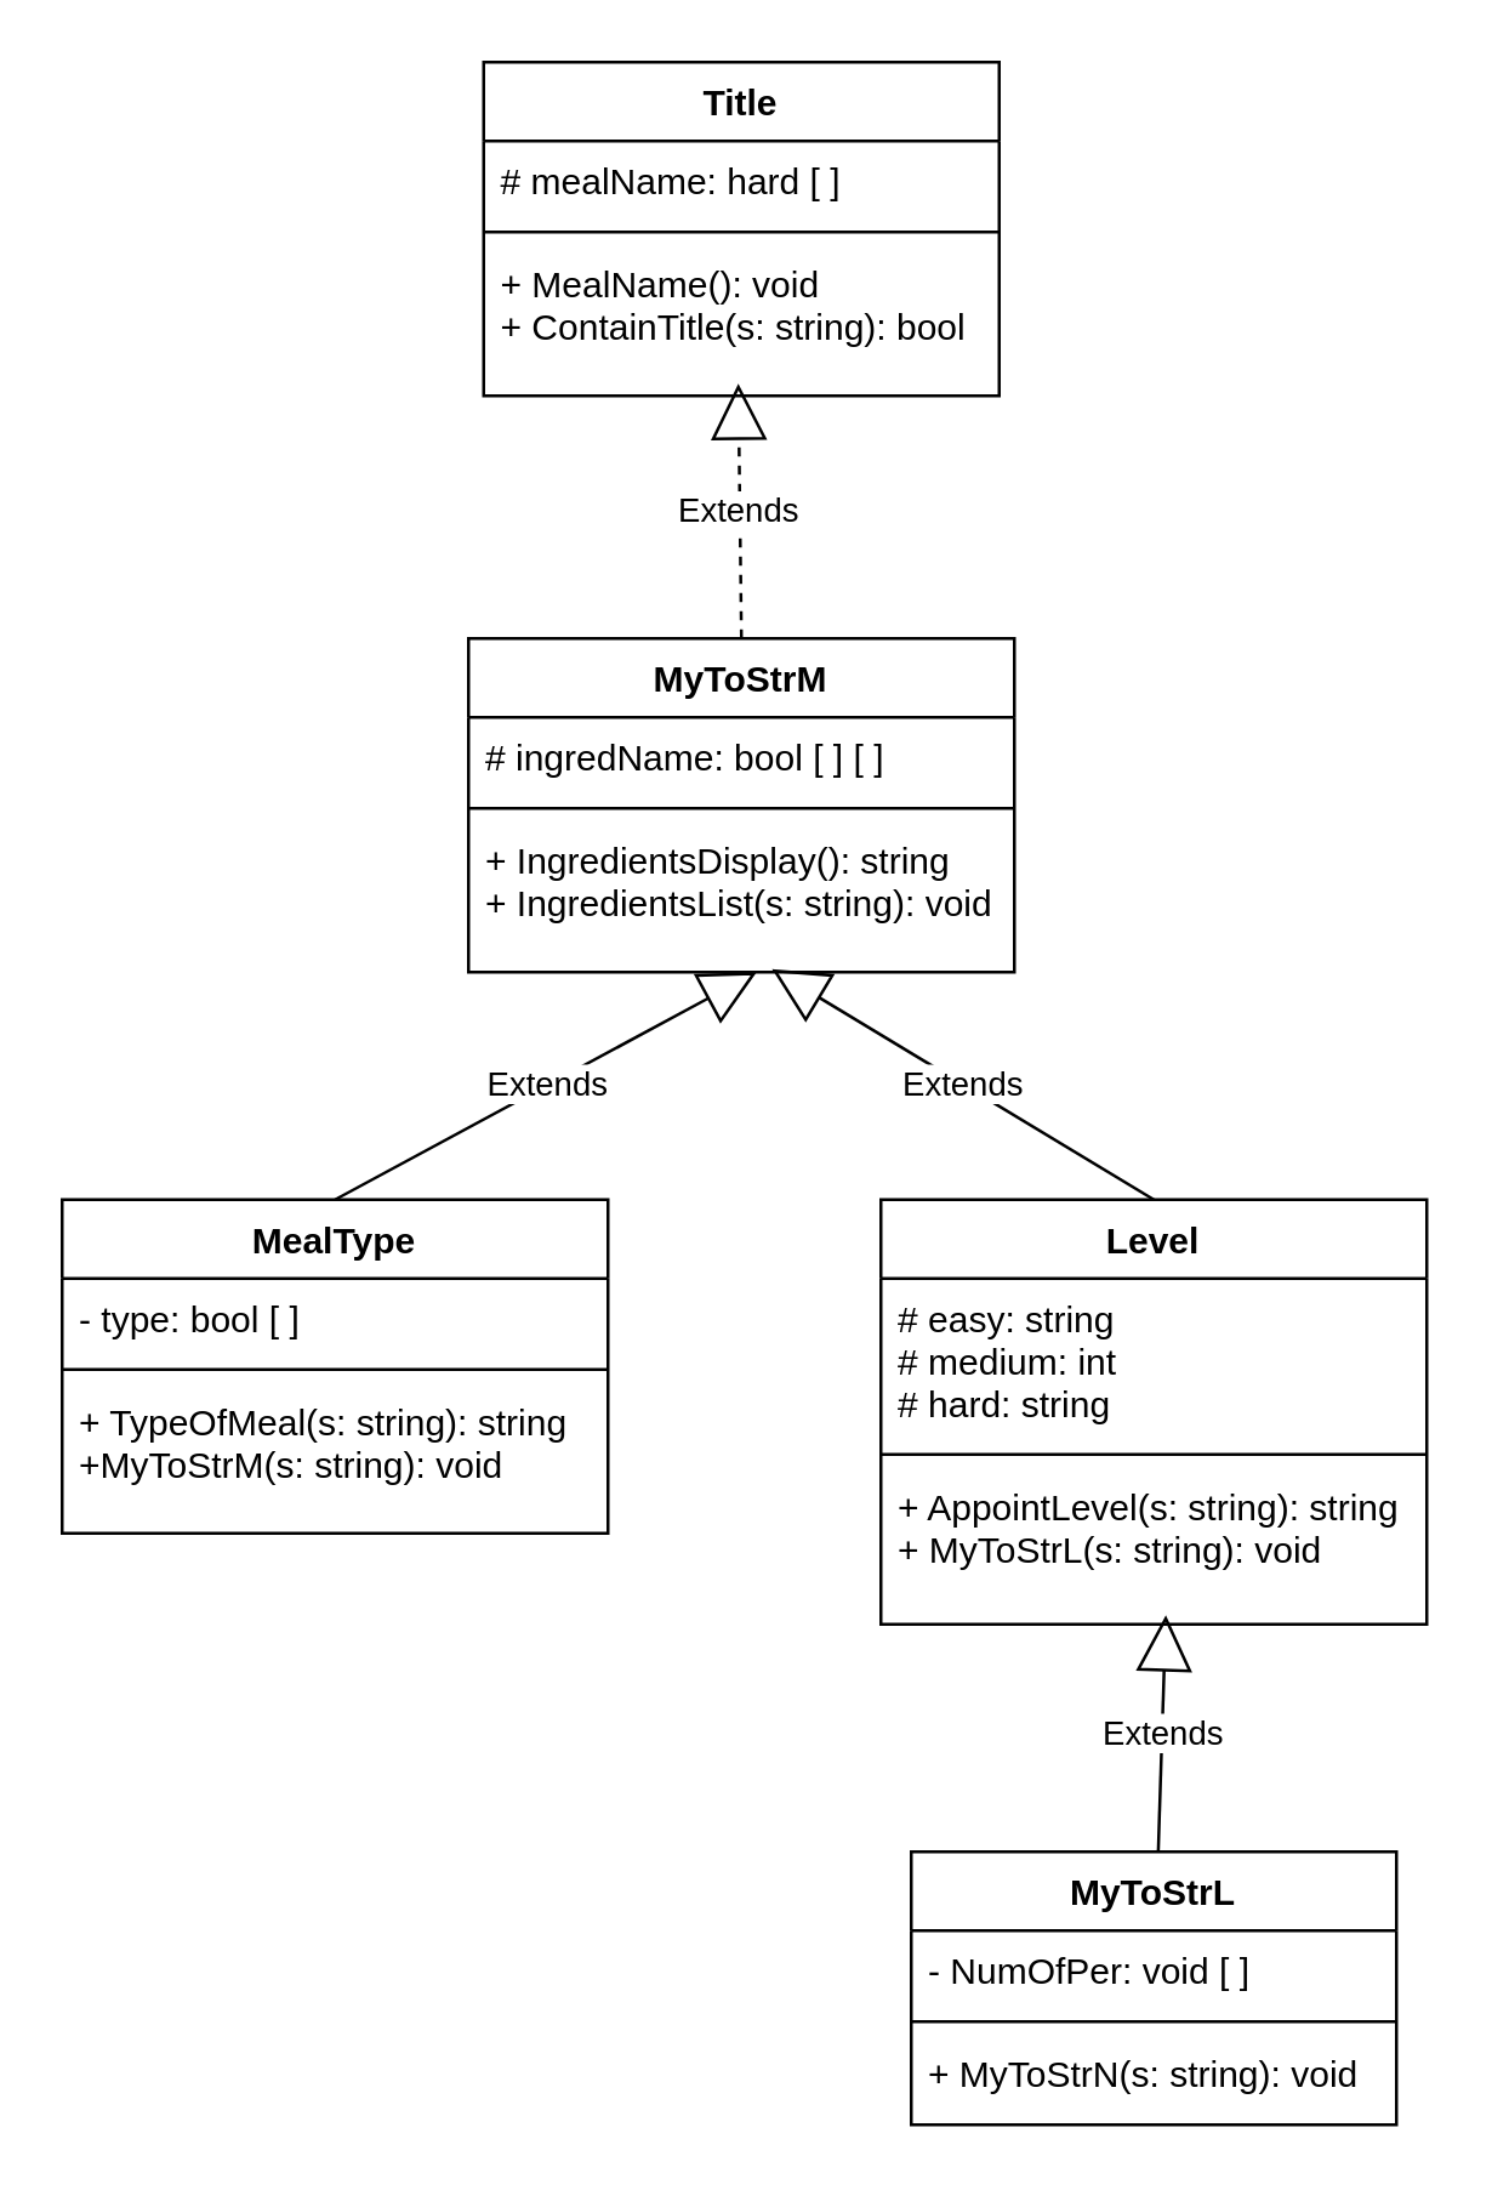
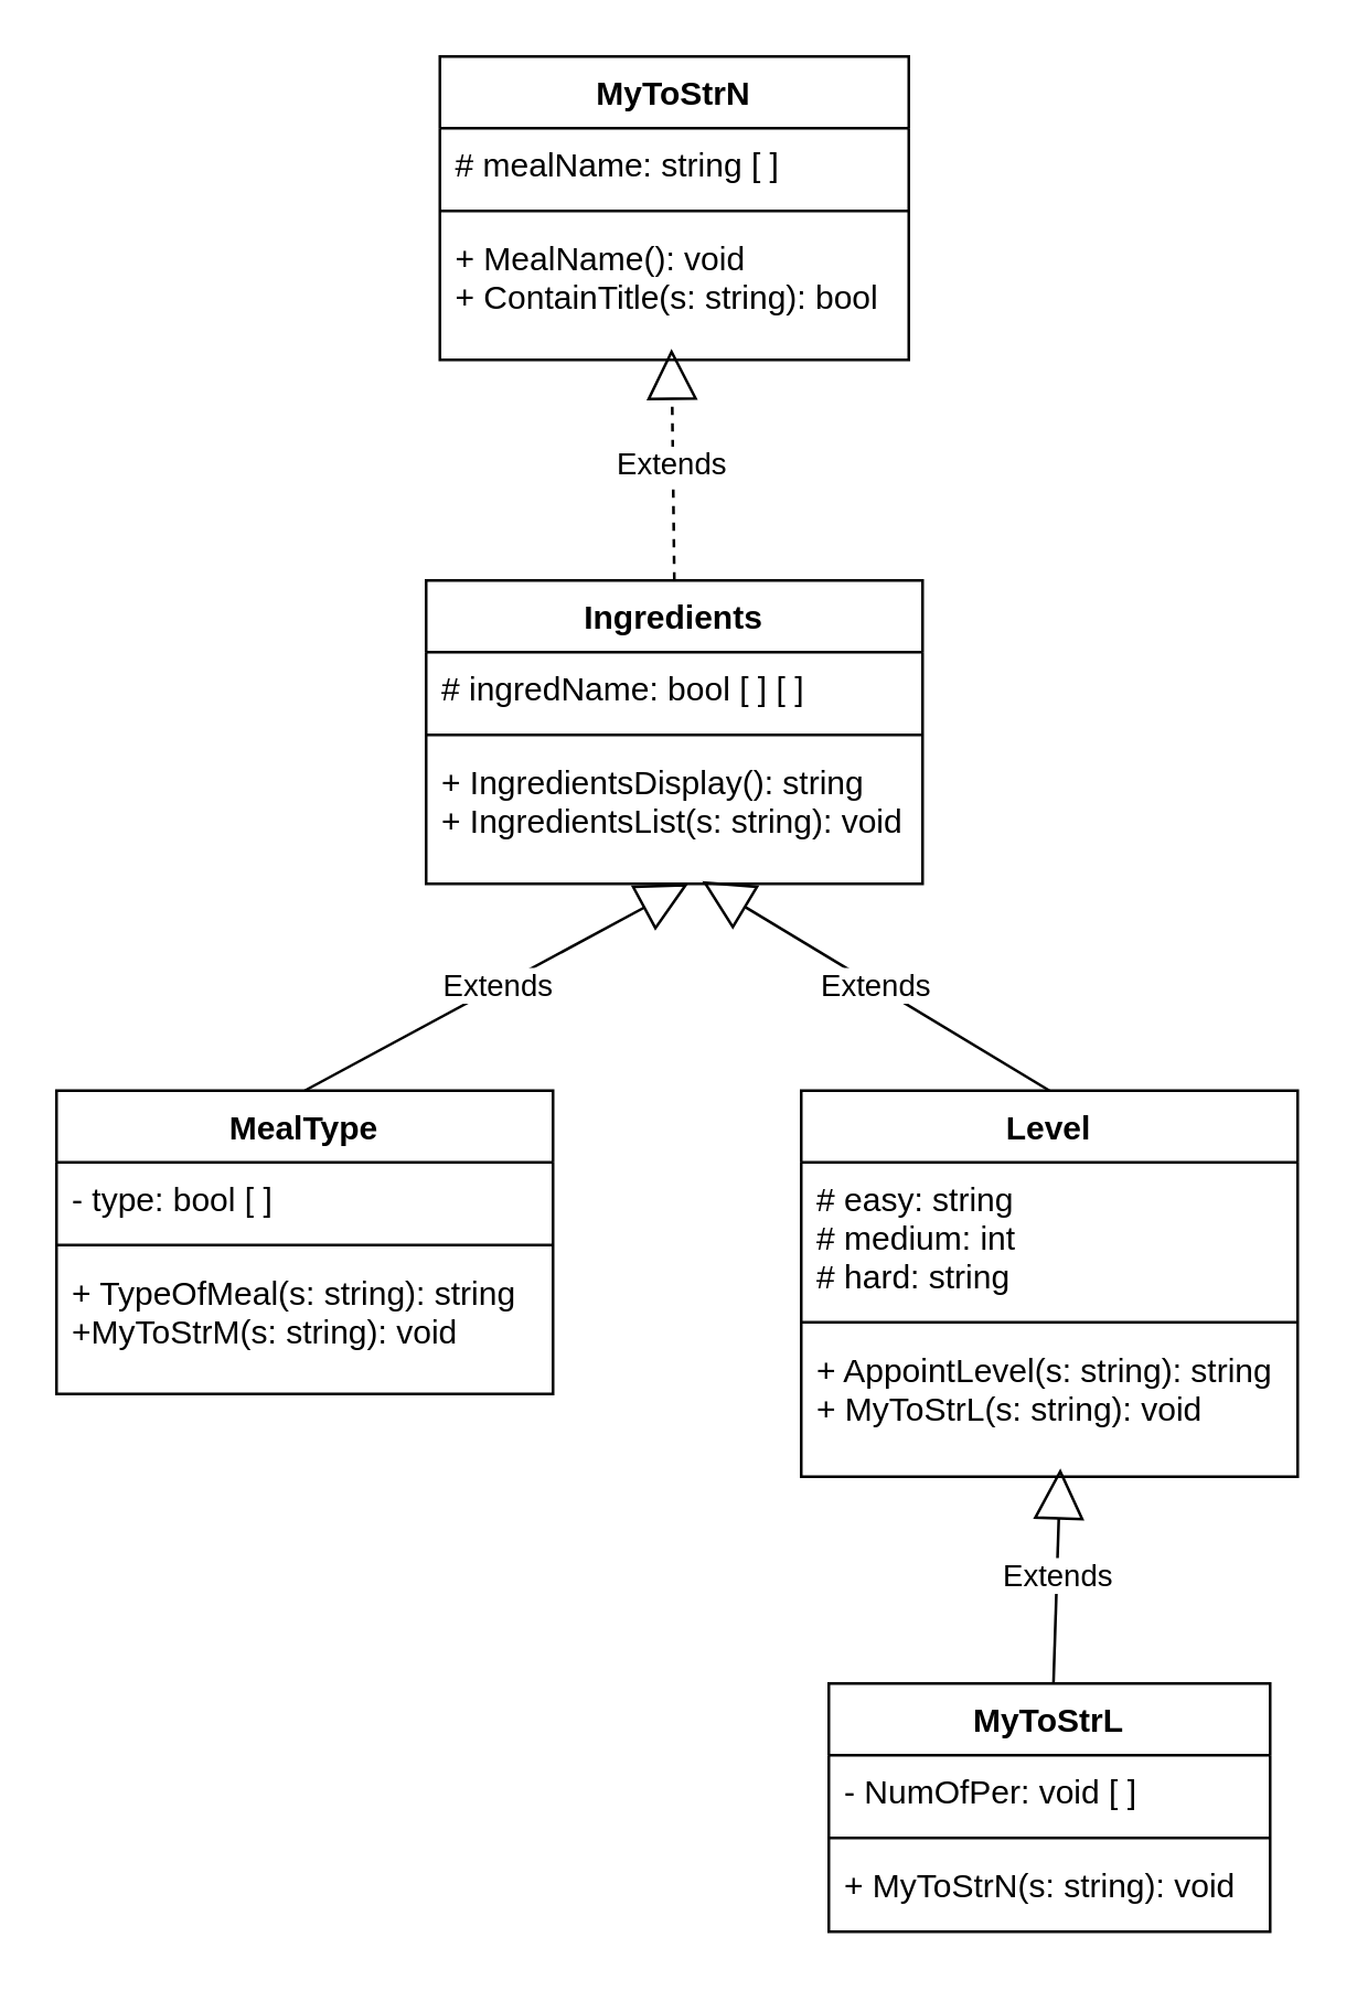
- <mxCell id="6" value="Title" style="swimlane;fontStyle=1;align=center;verticalAlign=top;childLayout=stackLayout;horizontal=1;startSize=26;horizontalStack=0;resizeParent=1;resizeParentMax=0;resizeLast=0;collapsible=1;marginBottom=0;" parent="1" vertex="1"><mxGeometry x="159" y="20" width="170" height="110" as="geometry" /></mxCell>
+ <mxCell id="6" value="MyToStrN" style="swimlane;fontStyle=1;align=center;verticalAlign=top;childLayout=stackLayout;horizontal=1;startSize=26;horizontalStack=0;resizeParent=1;resizeParentMax=0;resizeLast=0;collapsible=1;marginBottom=0;" parent="1" vertex="1"><mxGeometry x="159" y="20" width="170" height="110" as="geometry" /></mxCell>
- <mxCell id="7" value="# mealName: hard [ ]" style="text;strokeColor=none;fillColor=none;align=left;verticalAlign=top;spacingLeft=4;spacingRight=4;overflow=hidden;rotatable=0;points=[[0,0.5],[1,0.5]];portConstraint=eastwest;" parent="6" vertex="1"><mxGeometry y="26" width="170" height="26" as="geometry" /></mxCell>
+ <mxCell id="7" value="# mealName: string [ ]" style="text;strokeColor=none;fillColor=none;align=left;verticalAlign=top;spacingLeft=4;spacingRight=4;overflow=hidden;rotatable=0;points=[[0,0.5],[1,0.5]];portConstraint=eastwest;" parent="6" vertex="1"><mxGeometry y="26" width="170" height="26" as="geometry" /></mxCell>
- <mxCell id="18" value="MyToStrM" style="swimlane;fontStyle=1;align=center;verticalAlign=top;childLayout=stackLayout;horizontal=1;startSize=26;horizontalStack=0;resizeParent=1;resizeParentMax=0;resizeLast=0;collapsible=1;marginBottom=0;" parent="1" vertex="1"><mxGeometry x="154" y="210" width="180" height="110" as="geometry" /></mxCell>
+ <mxCell id="18" value="Ingredients" style="swimlane;fontStyle=1;align=center;verticalAlign=top;childLayout=stackLayout;horizontal=1;startSize=26;horizontalStack=0;resizeParent=1;resizeParentMax=0;resizeLast=0;collapsible=1;marginBottom=0;" parent="1" vertex="1"><mxGeometry x="154" y="210" width="180" height="110" as="geometry" /></mxCell>
